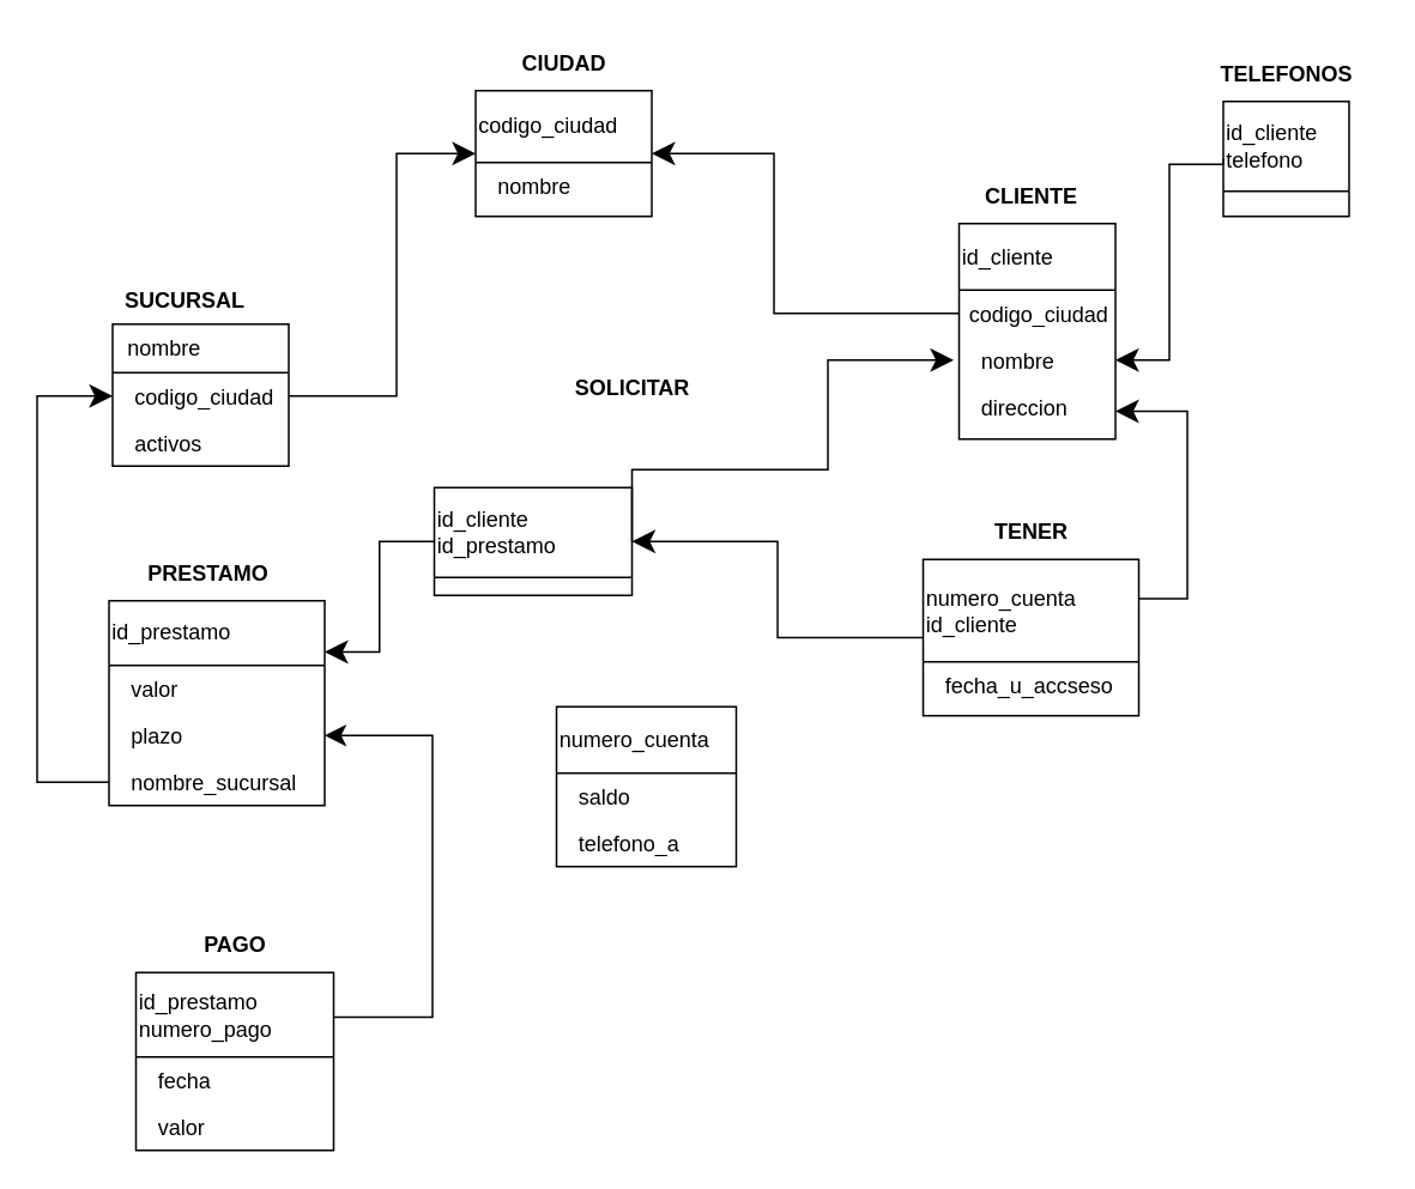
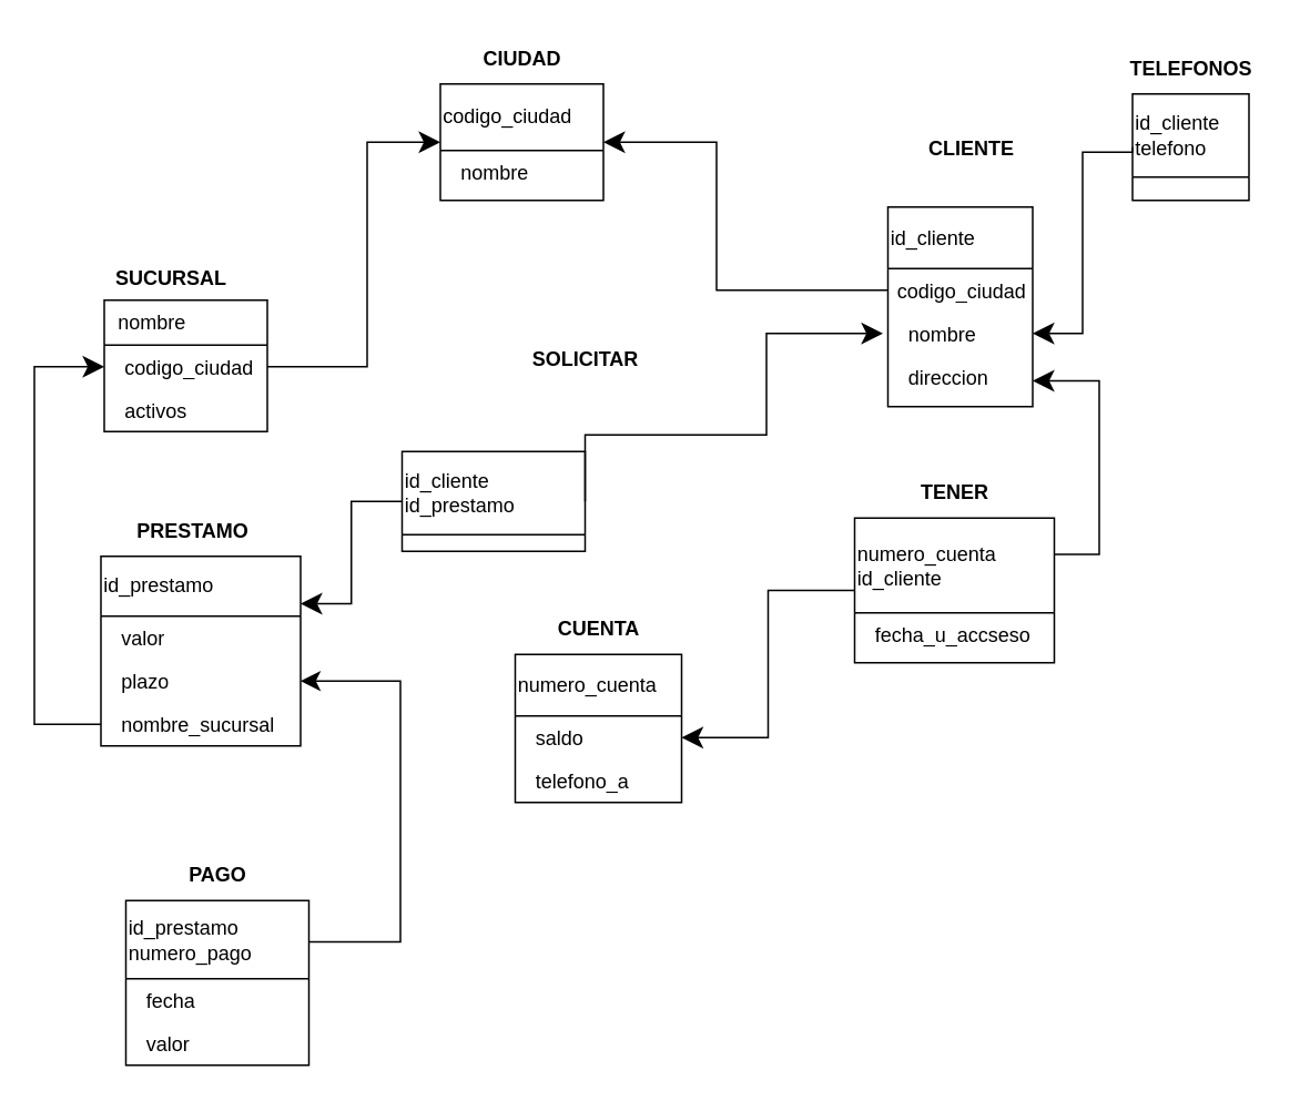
- <mxCell id="10" value="&lt;b&gt;CLIENTE&lt;/b&gt;" style="text;html=1;align=center;verticalAlign=middle;resizable=0;points=[];autosize=1;strokeColor=none;fillColor=none;rounded=0;" parent="1" vertex="1"><mxGeometry x="538" y="94" width="70" height="30" as="geometry" /></mxCell>
+ <mxCell id="10" value="&lt;b&gt;CLIENTE&lt;/b&gt;" style="text;html=1;align=center;verticalAlign=middle;resizable=0;points=[];autosize=1;strokeColor=none;fillColor=none;rounded=0;" parent="1" vertex="1"><mxGeometry x="548" y="74" width="70" height="30" as="geometry" /></mxCell>
- <mxCell id="29" style="edgeStyle=orthogonalEdgeStyle;orthogonalLoop=1;jettySize=auto;html=1;exitX=0;exitY=0.5;exitDx=0;exitDy=0;elbow=vertical;arcSize=0;endArrow=classic;endFill=1;startArrow=none;startFill=0;startSize=10;endSize=10;" parent="1" source="30" target="12" edge="1"><mxGeometry relative="1" as="geometry" /></mxCell>
+ <mxCell id="29" style="edgeStyle=orthogonalEdgeStyle;orthogonalLoop=1;jettySize=auto;html=1;exitX=0;exitY=0.5;exitDx=0;exitDy=0;entryX=1;entryY=0.5;entryDx=0;entryDy=0;elbow=vertical;arcSize=0;endArrow=classic;endFill=1;startArrow=none;startFill=0;startSize=10;endSize=10;" parent="1" source="30" target="26" edge="1"><mxGeometry relative="1" as="geometry" /></mxCell>
+ <mxCell id="28" value="&lt;b&gt;CUENTA&lt;/b&gt;" style="text;html=1;align=center;verticalAlign=middle;resizable=0;points=[];autosize=1;strokeColor=none;fillColor=none;rounded=0;" parent="1" vertex="1"><mxGeometry x="324" y="363" width="70" height="30" as="geometry" /></mxCell>
